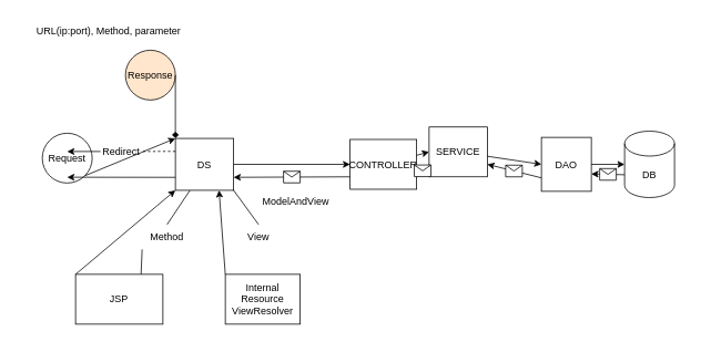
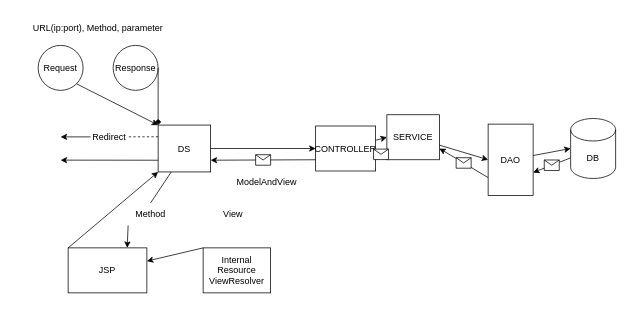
- <mxCell id="30" value="Response" style="ellipse;whiteSpace=wrap;html=1;aspect=fixed;fillColor=#ffe6cc;" vertex="1" parent="1"><mxGeometry x="150" y="60" width="60" height="60" as="geometry" /></mxCell>
+ <mxCell id="30" value="Response" style="ellipse;whiteSpace=wrap;html=1;aspect=fixed;" vertex="1" parent="1"><mxGeometry x="150" y="60" width="60" height="60" as="geometry" /></mxCell>
- <mxCell id="29" value="Request" style="ellipse;whiteSpace=wrap;html=1;aspect=fixed;" vertex="1" parent="1"><mxGeometry x="50" y="160" width="60" height="60" as="geometry" /></mxCell>
+ <mxCell id="29" value="Request" style="ellipse;whiteSpace=wrap;html=1;aspect=fixed;" vertex="1" parent="1"><mxGeometry x="50" y="60" width="60" height="60" as="geometry" /></mxCell>
- <mxCell id="2" value="DAO" style="whiteSpace=wrap;html=1;" vertex="1" parent="1"><mxGeometry x="650" y="165" width="60" height="65" as="geometry" /></mxCell>
+ <mxCell id="2" value="DAO" style="whiteSpace=wrap;html=1;" vertex="1" parent="1"><mxGeometry x="650" y="165" width="60" height="95" as="geometry" /></mxCell>
- <mxCell id="19" value="DB" style="shape=cylinder3;whiteSpace=wrap;html=1;boundedLbl=1;backgroundOutline=1;size=15;" vertex="1" parent="1"><mxGeometry x="750" y="157.5" width="60" height="80" as="geometry" /></mxCell>
+ <mxCell id="19" value="DB" style="shape=cylinder3;whiteSpace=wrap;html=1;boundedLbl=1;backgroundOutline=1;size=15;" vertex="1" parent="1"><mxGeometry x="760" y="157.5" width="60" height="80" as="geometry" /></mxCell>
- <mxCell id="27" value="" style="endArrow=none;html=1;rounded=0;exitX=1;exitY=1;exitDx=0;exitDy=0;entryX=0.5;entryY=0;entryDx=0;entryDy=0;" edge="1" parent="1" source="5" target="28"><mxGeometry width="50" height="50" relative="1" as="geometry"><mxPoint x="310" y="228.75" as="sourcePoint" /><mxPoint x="377.5" y="330" as="targetPoint" /></mxGeometry></mxCell>
- <mxCell id="26" value="" style="endArrow=classic;html=1;rounded=0;exitX=0;exitY=0;exitDx=0;exitDy=0;entryX=0.75;entryY=1;entryDx=0;entryDy=0;" edge="1" parent="1" source="7" target="5"><mxGeometry width="50" height="50" relative="1" as="geometry"><mxPoint x="300" y="310" as="sourcePoint" /><mxPoint x="350" y="260" as="targetPoint" /></mxGeometry></mxCell>
+ <mxCell id="26" value="" style="endArrow=classic;html=1;rounded=0;exitX=0;exitY=0;exitDx=0;exitDy=0;" edge="1" parent="1" source="7" target="6"><mxGeometry width="50" height="50" relative="1" as="geometry"><mxPoint x="300" y="310" as="sourcePoint" /><mxPoint x="350" y="260" as="targetPoint" /></mxGeometry></mxCell>
- <mxCell id="23" value="" style="endArrow=none;html=1;rounded=0;entryX=0.75;entryY=0;entryDx=0;entryDy=0;startArrow=none;exitX=0;exitY=1;exitDx=0;exitDy=0;" edge="1" parent="1" source="25" target="6"><mxGeometry width="50" height="50" relative="1" as="geometry"><mxPoint x="180" y="300" as="sourcePoint" /><mxPoint x="290" y="260" as="targetPoint" /></mxGeometry></mxCell>
+ <mxCell id="23" value="" style="endArrow=classic;html=1;rounded=0;entryX=0.75;entryY=0;entryDx=0;entryDy=0;startArrow=none;exitX=0;exitY=1;exitDx=0;exitDy=0;" edge="1" parent="1" source="25" target="6"><mxGeometry width="50" height="50" relative="1" as="geometry"><mxPoint x="180" y="300" as="sourcePoint" /><mxPoint x="290" y="260" as="targetPoint" /></mxGeometry></mxCell>
